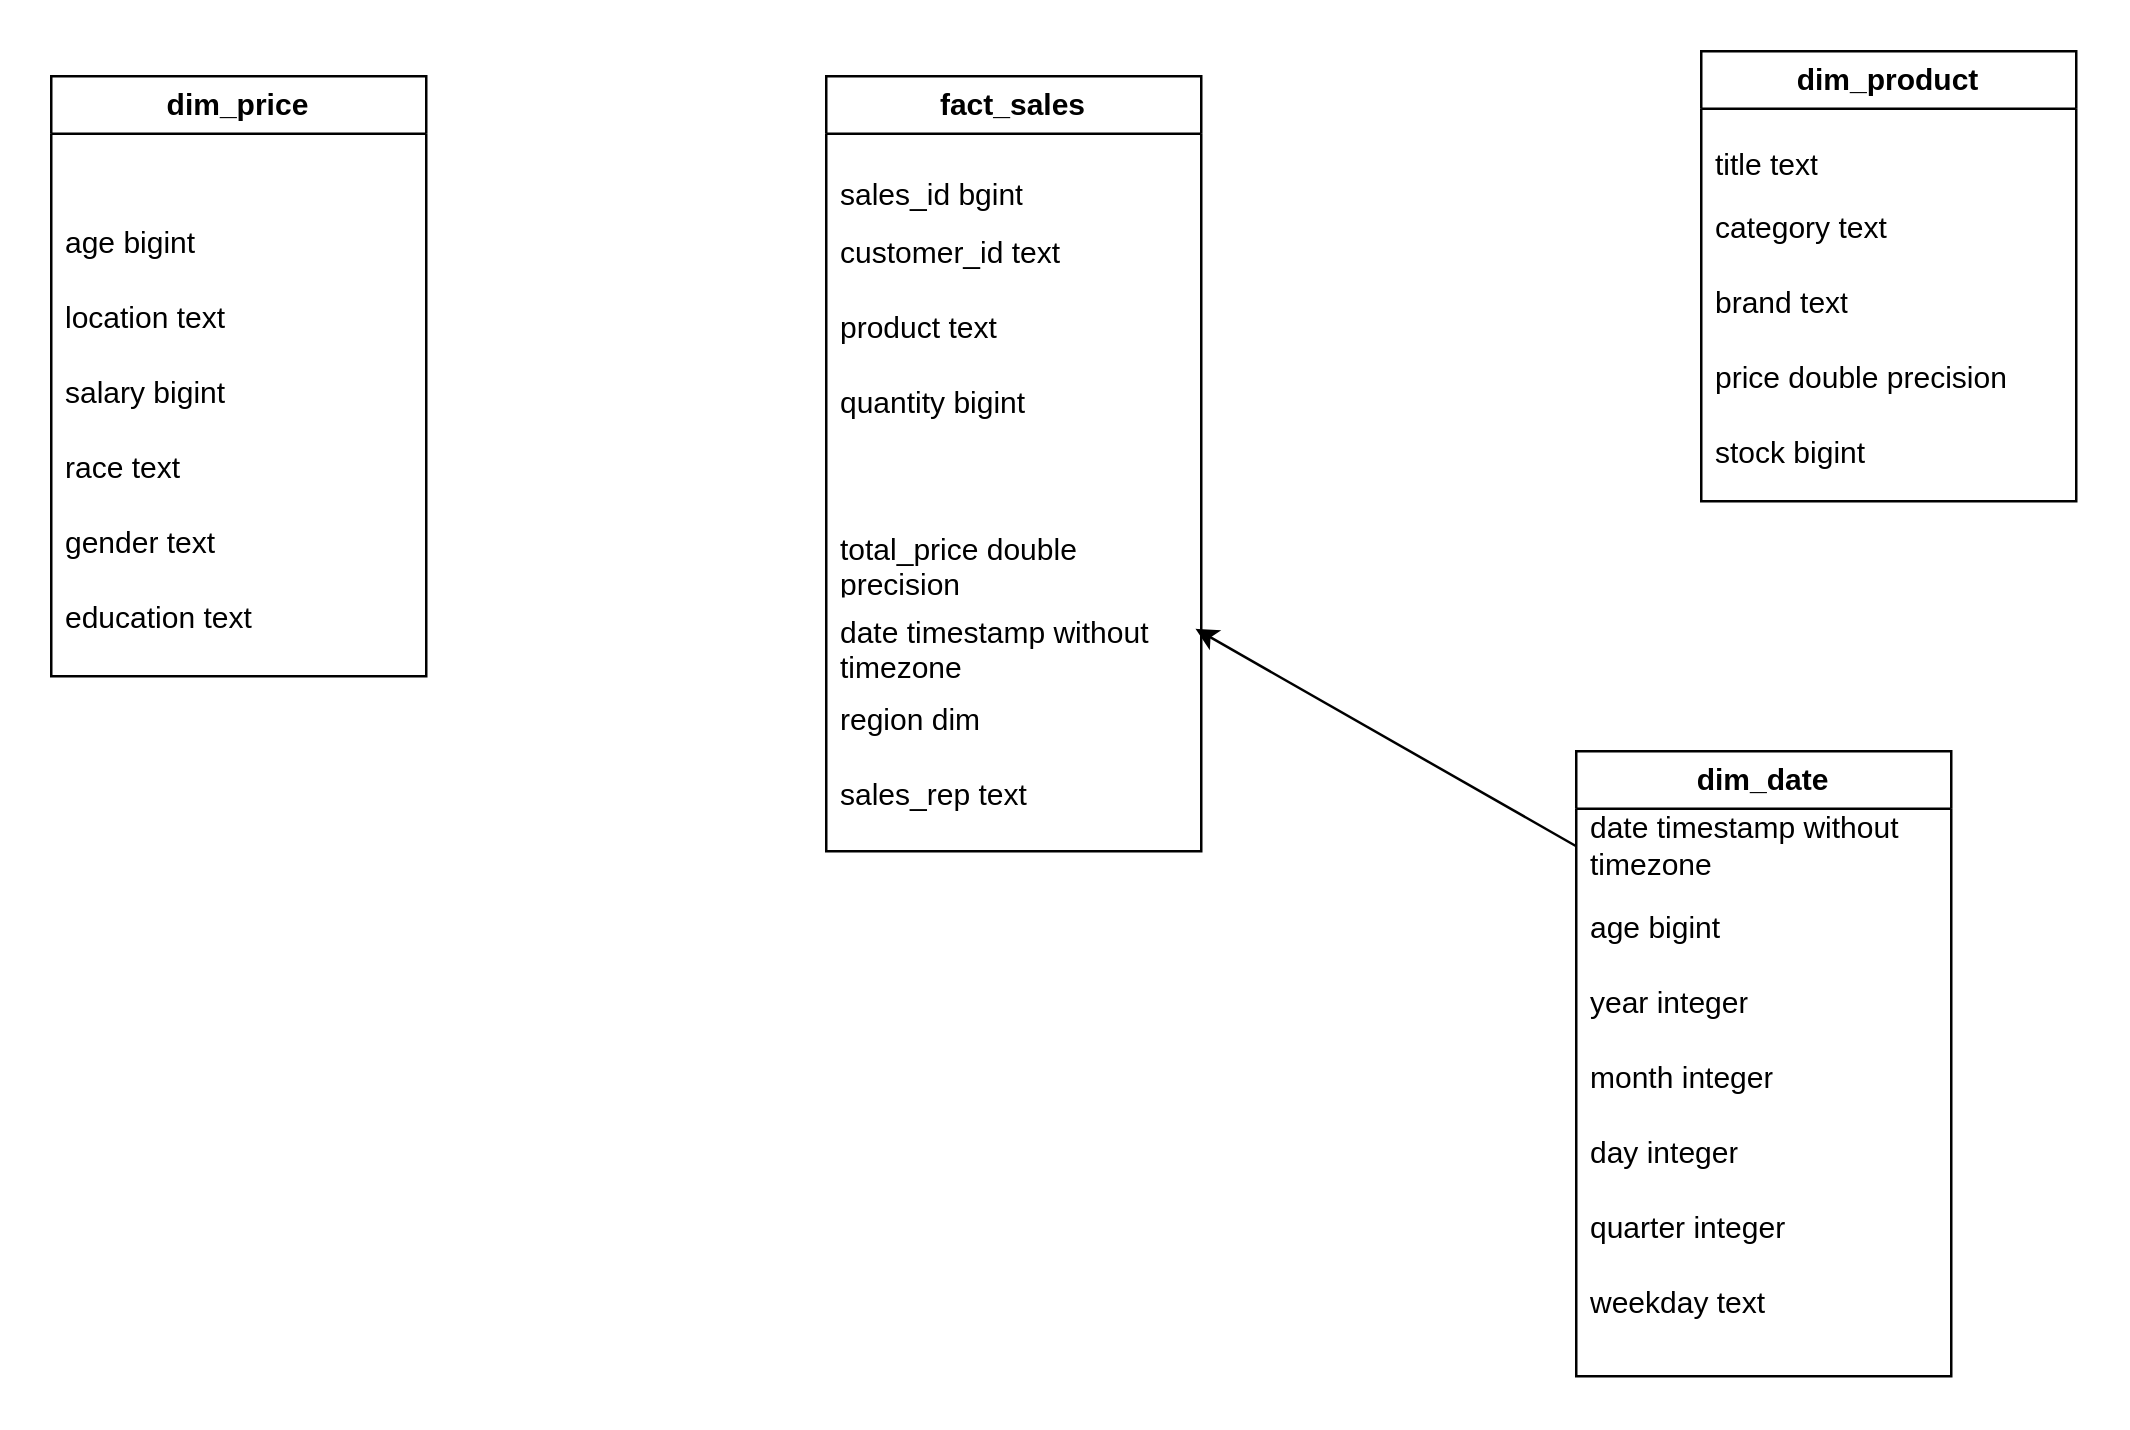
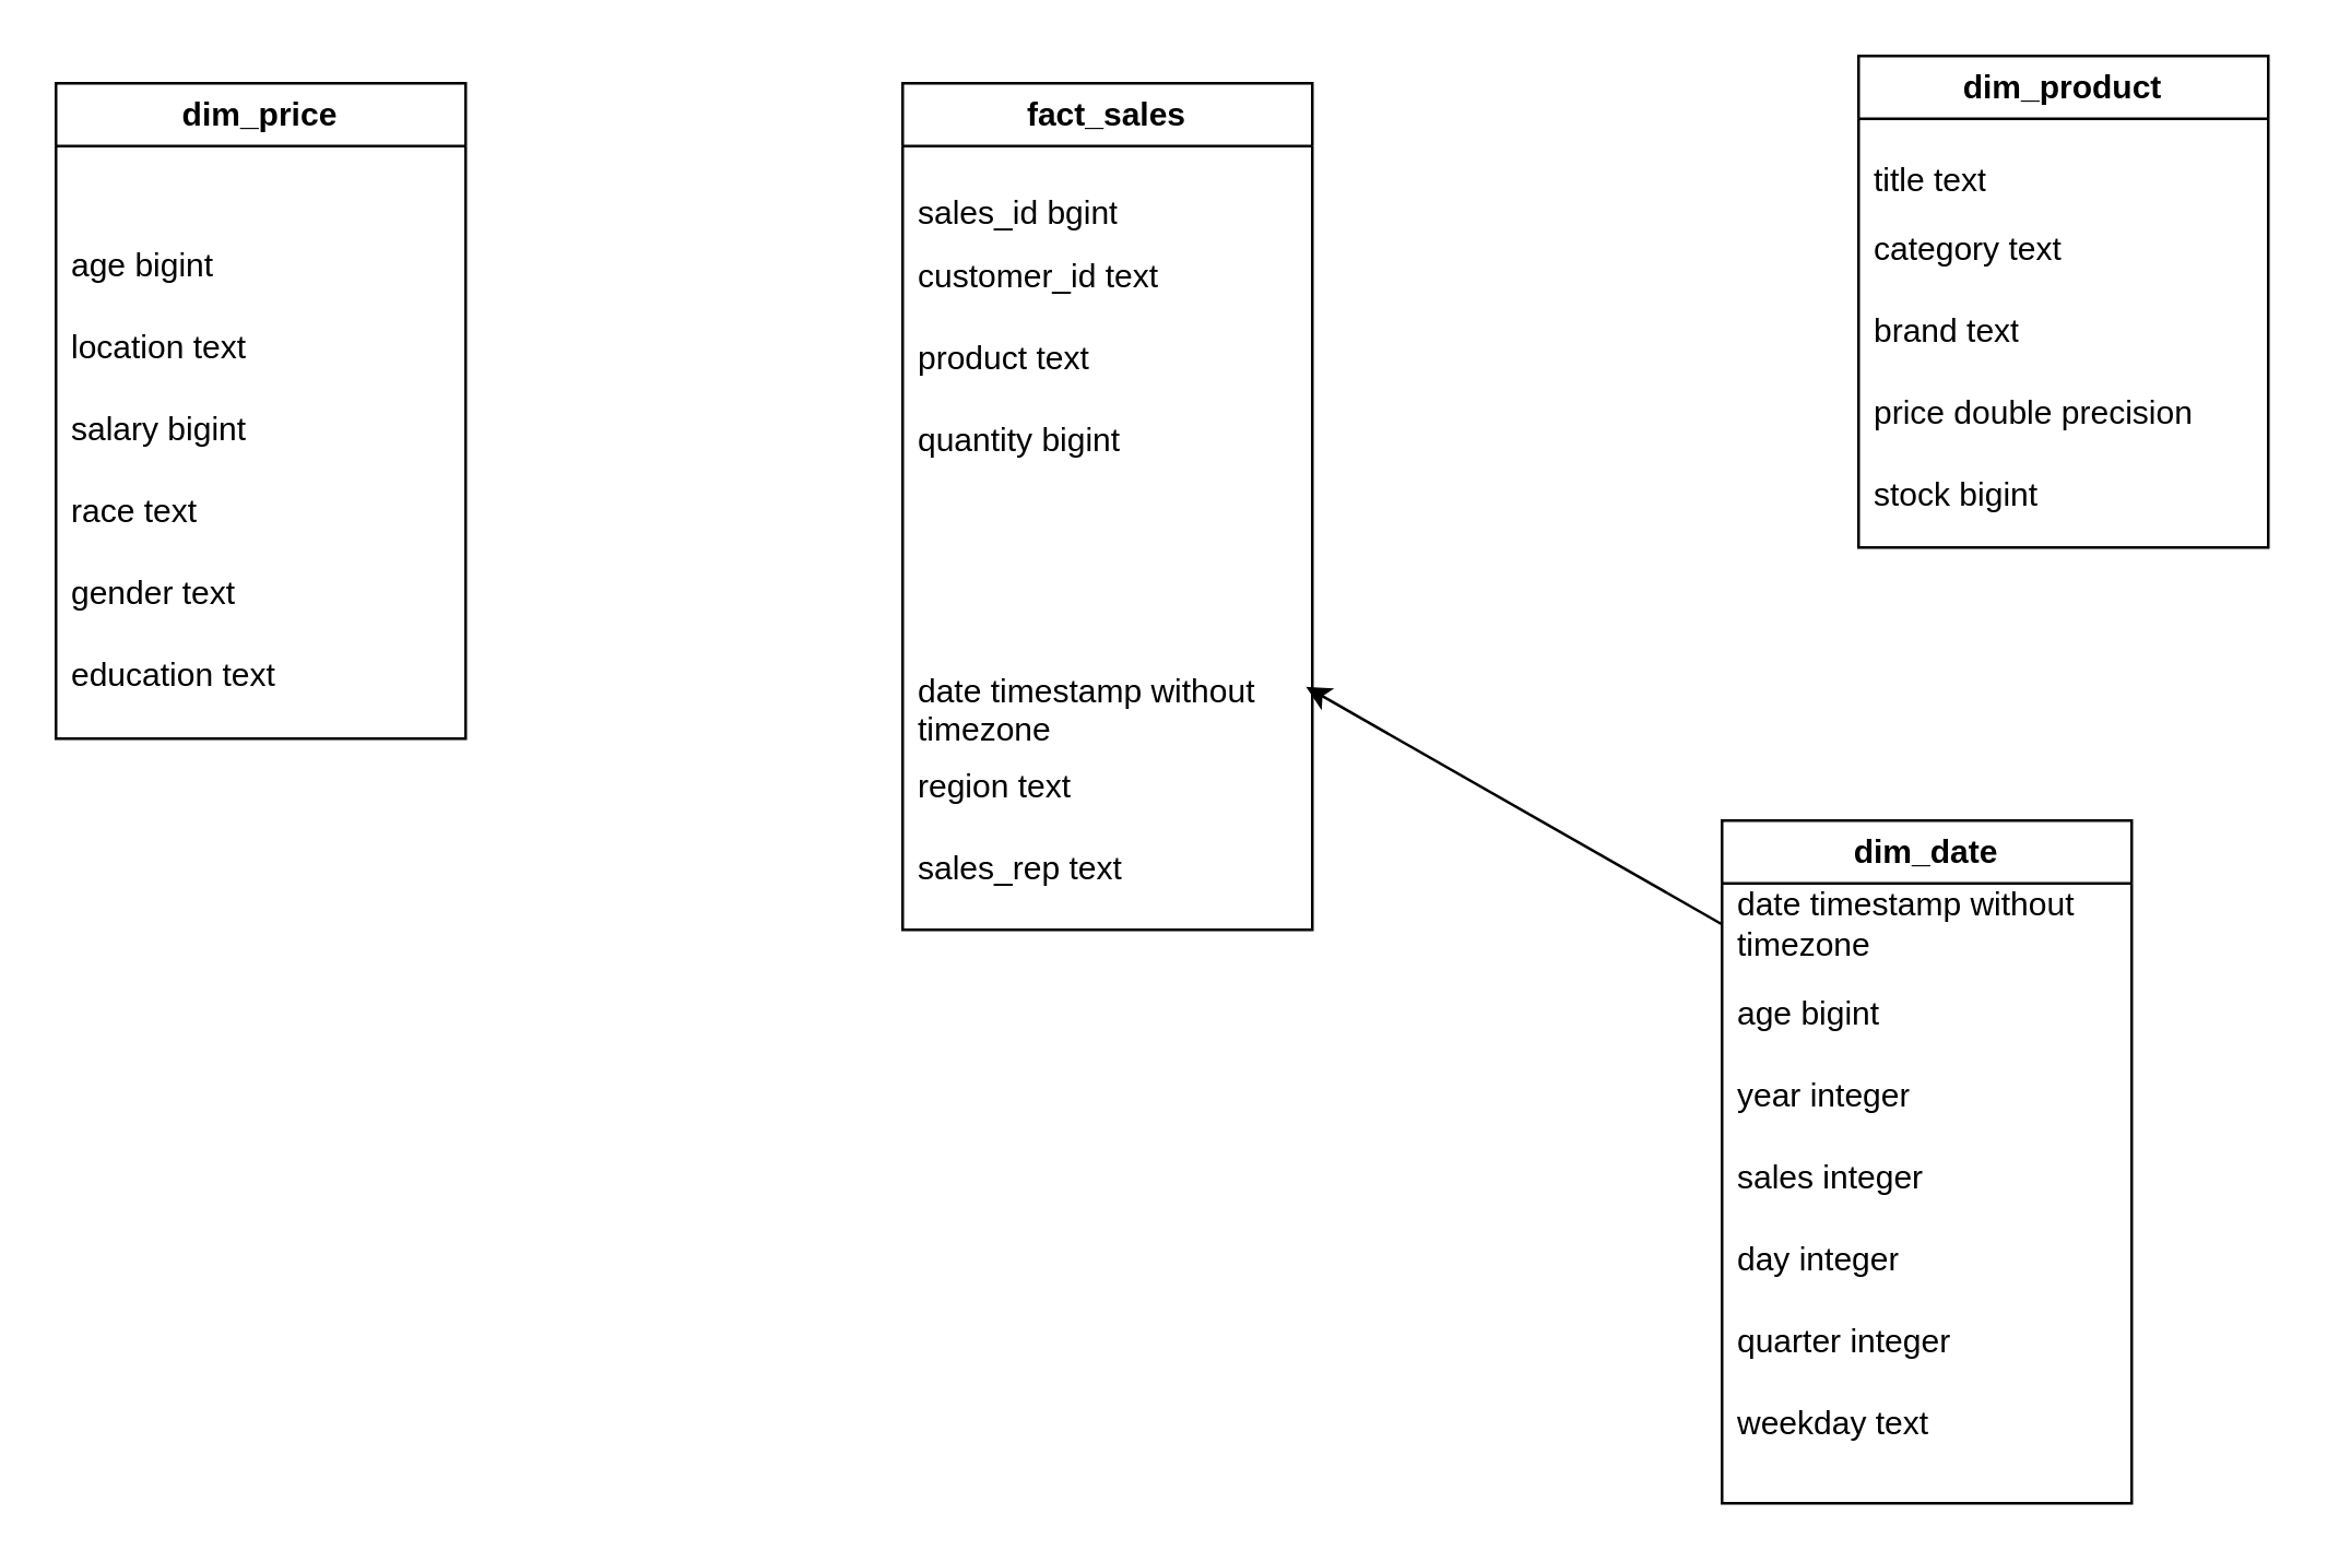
- <mxCell id="28" value="total_price double precision" style="text;strokeColor=none;fillColor=none;align=left;verticalAlign=middle;spacingLeft=4;spacingRight=4;overflow=hidden;points=[[0,0.5],[1,0.5]];portConstraint=eastwest;rotatable=0;whiteSpace=wrap;html=1;" vertex="1" parent="24"><mxGeometry y="180" width="150" height="30" as="geometry" /></mxCell>
- <mxCell id="30" value="region dim" style="text;strokeColor=none;fillColor=none;align=left;verticalAlign=middle;spacingLeft=4;spacingRight=4;overflow=hidden;points=[[0,0.5],[1,0.5]];portConstraint=eastwest;rotatable=0;whiteSpace=wrap;html=1;" vertex="1" parent="24"><mxGeometry y="243" width="80" height="30" as="geometry" /></mxCell>
+ <mxCell id="30" value="region text" style="text;strokeColor=none;fillColor=none;align=left;verticalAlign=middle;spacingLeft=4;spacingRight=4;overflow=hidden;points=[[0,0.5],[1,0.5]];portConstraint=eastwest;rotatable=0;whiteSpace=wrap;html=1;" vertex="1" parent="24"><mxGeometry y="243" width="80" height="30" as="geometry" /></mxCell>
- <mxCell id="13" value="month integer" style="text;strokeColor=none;fillColor=none;align=left;verticalAlign=middle;spacingLeft=4;spacingRight=4;overflow=hidden;points=[[0,0.5],[1,0.5]];portConstraint=eastwest;rotatable=0;whiteSpace=wrap;html=1;" vertex="1" parent="10"><mxGeometry y="116" width="140" height="30" as="geometry" /></mxCell>
+ <mxCell id="13" value="sales integer" style="text;strokeColor=none;fillColor=none;align=left;verticalAlign=middle;spacingLeft=4;spacingRight=4;overflow=hidden;points=[[0,0.5],[1,0.5]];portConstraint=eastwest;rotatable=0;whiteSpace=wrap;html=1;" vertex="1" parent="10"><mxGeometry y="116" width="140" height="30" as="geometry" /></mxCell>
